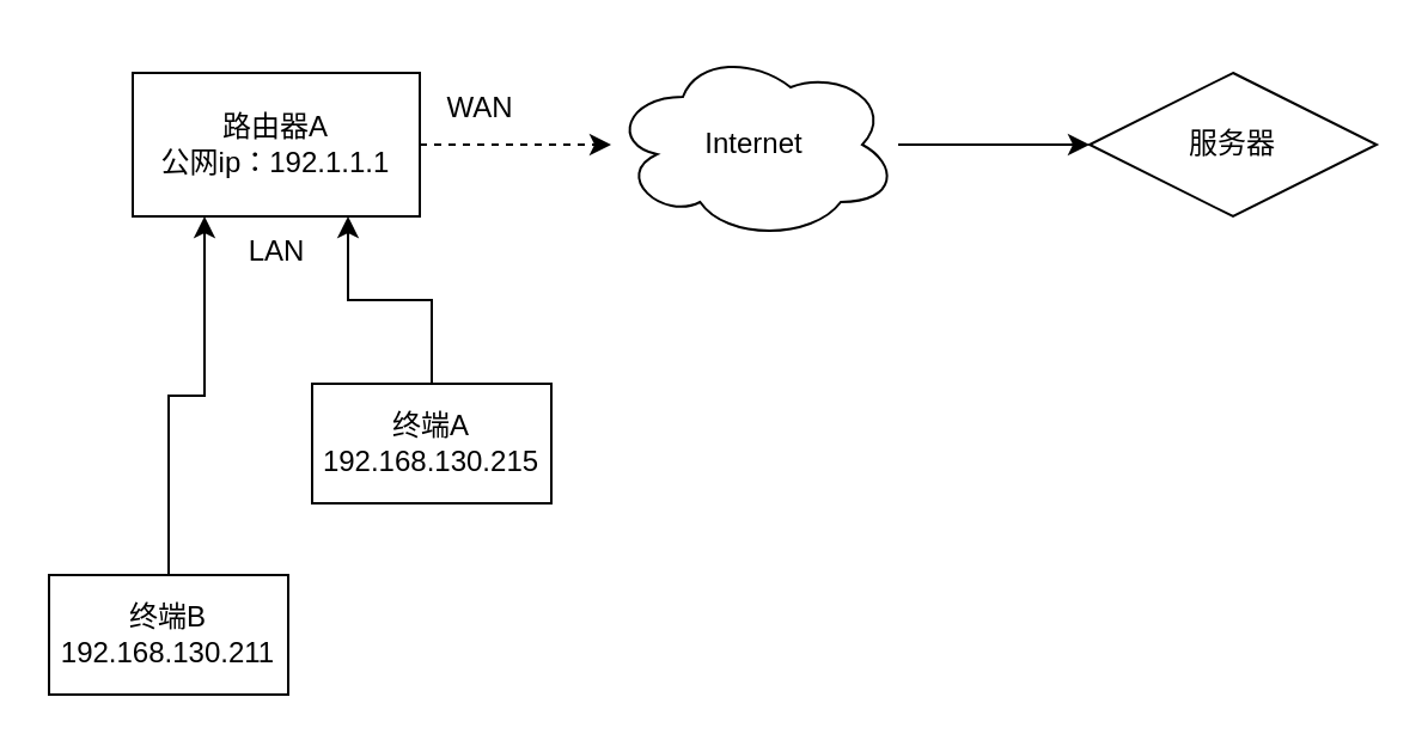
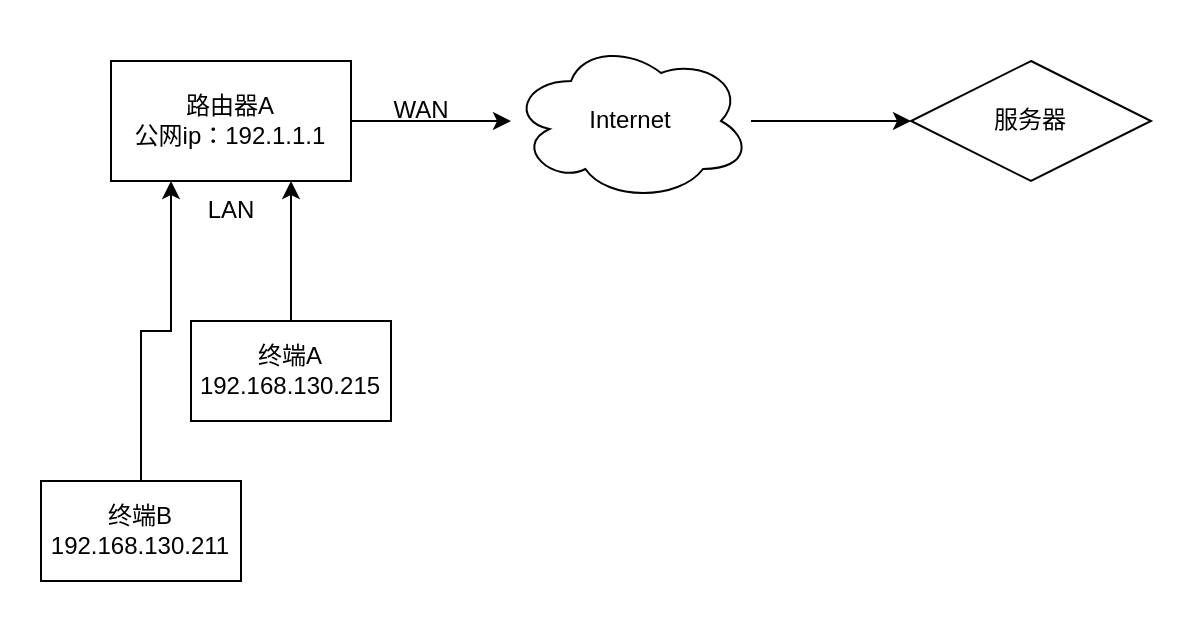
- <mxCell id="9" value="WAN&lt;br&gt;" style="text;html=1;align=center;verticalAlign=middle;resizable=0;points=[];autosize=1;strokeColor=none;fillColor=none;" vertex="1" parent="1"><mxGeometry x="175" y="30" width="50" height="30" as="geometry" /></mxCell>
+ <mxCell id="9" value="WAN&lt;br&gt;" style="text;html=1;align=center;verticalAlign=middle;resizable=0;points=[];autosize=1;strokeColor=none;fillColor=none;" vertex="1" parent="1"><mxGeometry x="185" y="40" width="50" height="30" as="geometry" /></mxCell>
- <mxCell id="2" value="" style="edgeStyle=orthogonalEdgeStyle;rounded=0;orthogonalLoop=1;jettySize=auto;html=1;dashed=1;" edge="1" parent="1" source="3" target="11"><mxGeometry relative="1" as="geometry"><mxPoint x="255" y="60" as="targetPoint" /></mxGeometry></mxCell>
+ <mxCell id="2" value="" style="edgeStyle=orthogonalEdgeStyle;rounded=0;orthogonalLoop=1;jettySize=auto;html=1;" edge="1" parent="1" source="3" target="11"><mxGeometry relative="1" as="geometry"><mxPoint x="255" y="60" as="targetPoint" /></mxGeometry></mxCell>
- <mxCell id="5" value="终端A&lt;br&gt;192.168.130.215" style="rounded=0;whiteSpace=wrap;html=1;" vertex="1" parent="1"><mxGeometry x="130" y="160" width="100" height="50" as="geometry" /></mxCell>
+ <mxCell id="5" value="终端A&lt;br&gt;192.168.130.215" style="rounded=0;whiteSpace=wrap;html=1;" vertex="1" parent="1"><mxGeometry x="95" y="160" width="100" height="50" as="geometry" /></mxCell>
